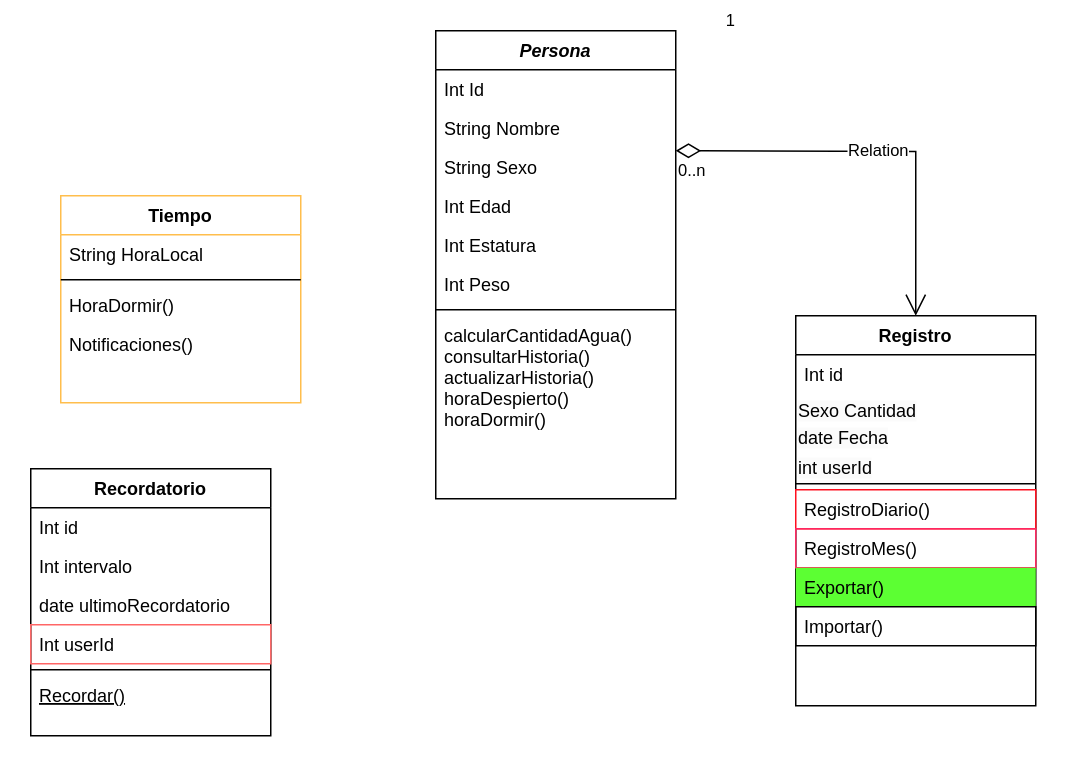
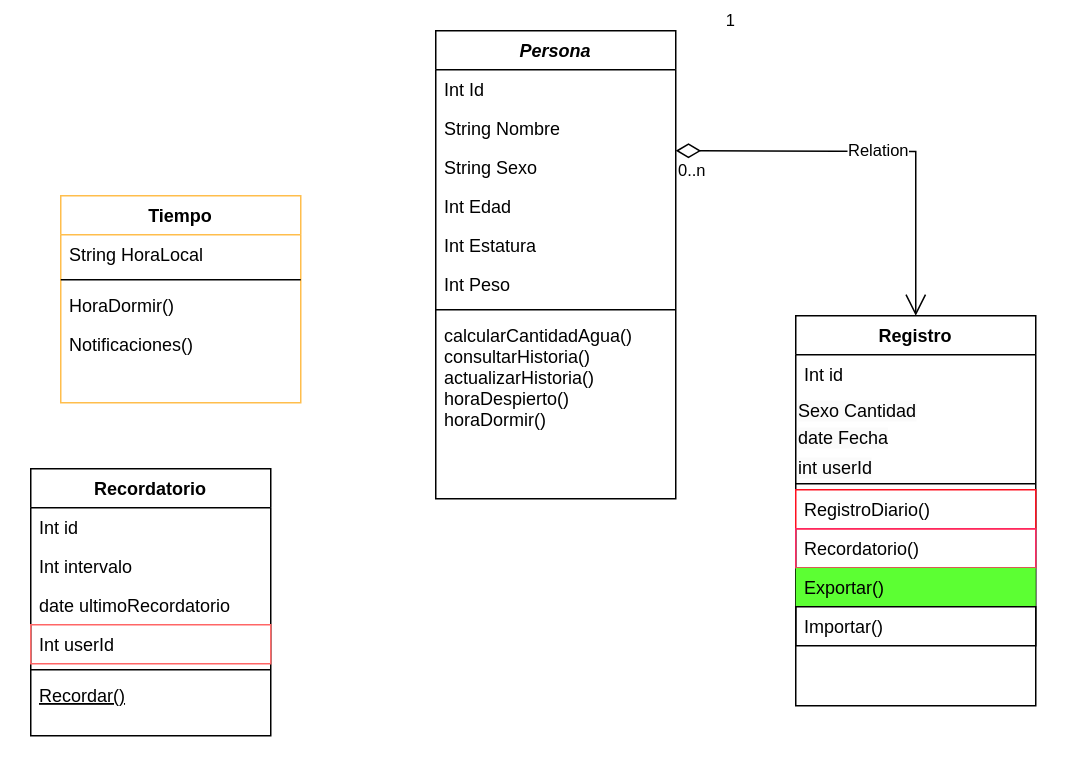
- <mxCell id="23" value="RegistroMes()" style="text;align=left;verticalAlign=top;spacingLeft=4;spacingRight=4;overflow=hidden;rotatable=0;points=[[0,0.5],[1,0.5]];portConstraint=eastwest;strokeColor=#FF2660;" parent="16" vertex="1"><mxGeometry y="142" width="160" height="26" as="geometry" /></mxCell>
+ <mxCell id="23" value="Recordatorio()" style="text;align=left;verticalAlign=top;spacingLeft=4;spacingRight=4;overflow=hidden;rotatable=0;points=[[0,0.5],[1,0.5]];portConstraint=eastwest;strokeColor=#FF2660;" parent="16" vertex="1"><mxGeometry y="142" width="160" height="26" as="geometry" /></mxCell>
